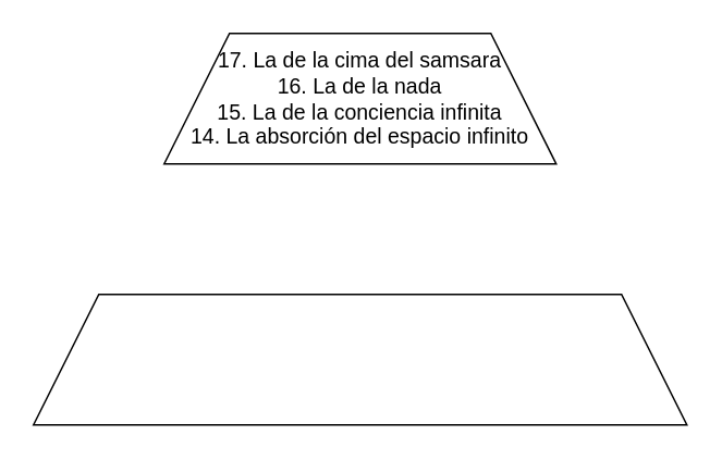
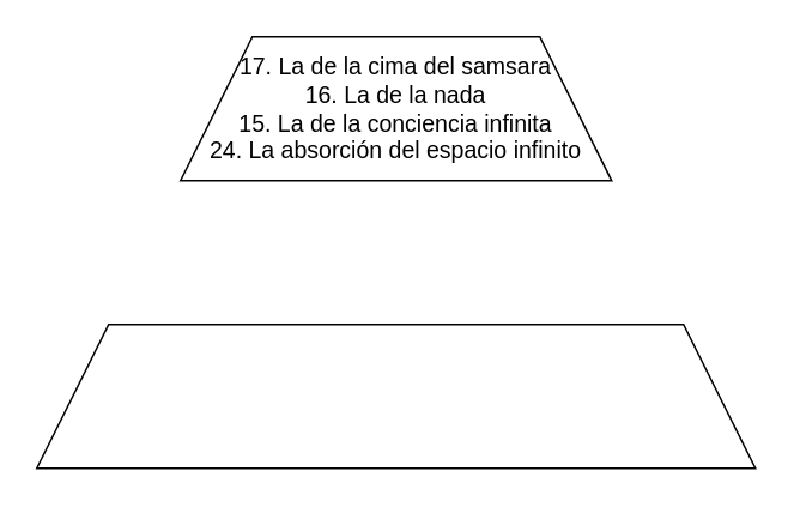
- <mxCell id="2" value="&lt;span id=&quot;docs-internal-guid-6068b490-7fff-d5da-a51e-816e211b8d6c&quot; style=&quot;font-size: 13px;&quot;&gt;&lt;div style=&quot;font-size: 13px;&quot;&gt;&lt;/div&gt;&lt;font face=&quot;Arial, sans-serif&quot; style=&quot;font-size: 13px;&quot;&gt;&lt;span style=&quot;font-size: 13px;&quot;&gt;17. La de la cima del samsara&lt;br style=&quot;font-size: 13px;&quot;&gt;16.&amp;nbsp;&lt;/span&gt;&lt;/font&gt;&lt;span style=&quot;font-family: arial, sans-serif; font-size: 13px;&quot;&gt;La de la nada&lt;br style=&quot;font-size: 13px;&quot;&gt;&lt;/span&gt;&lt;font face=&quot;Arial, sans-serif&quot; style=&quot;font-size: 13px;&quot;&gt;&lt;span style=&quot;font-size: 13px;&quot;&gt;15.&amp;nbsp;&lt;/span&gt;&lt;/font&gt;&lt;span style=&quot;font-size: 13px;&quot;&gt;&lt;font face=&quot;Arial, sans-serif&quot; style=&quot;font-size: 13px;&quot;&gt;La de la conciencia infinita&lt;br style=&quot;font-size: 13px;&quot;&gt;&lt;/font&gt;&lt;/span&gt;&lt;span style=&quot;background-color: transparent; font-size: 13px; font-family: arial, sans-serif;&quot;&gt;14. La absorción del espacio infinito&lt;br style=&quot;font-size: 13px;&quot;&gt;&lt;/span&gt;&lt;/span&gt;" style="shape=trapezoid;perimeter=trapezoidPerimeter;whiteSpace=wrap;html=1;fixedSize=1;size=40;fontSize=13;" vertex="1" parent="1"><mxGeometry x="100" y="20" width="240" height="80" as="geometry" /></mxCell>
+ <mxCell id="2" value="&lt;span id=&quot;docs-internal-guid-6068b490-7fff-d5da-a51e-816e211b8d6c&quot; style=&quot;font-size: 13px;&quot;&gt;&lt;div style=&quot;font-size: 13px;&quot;&gt;&lt;/div&gt;&lt;font face=&quot;Arial, sans-serif&quot; style=&quot;font-size: 13px;&quot;&gt;&lt;span style=&quot;font-size: 13px;&quot;&gt;17. La de la cima del samsara&lt;br style=&quot;font-size: 13px;&quot;&gt;16.&amp;nbsp;&lt;/span&gt;&lt;/font&gt;&lt;span style=&quot;font-family: arial, sans-serif; font-size: 13px;&quot;&gt;La de la nada&lt;br style=&quot;font-size: 13px;&quot;&gt;&lt;/span&gt;&lt;font face=&quot;Arial, sans-serif&quot; style=&quot;font-size: 13px;&quot;&gt;&lt;span style=&quot;font-size: 13px;&quot;&gt;15.&amp;nbsp;&lt;/span&gt;&lt;/font&gt;&lt;span style=&quot;font-size: 13px;&quot;&gt;&lt;font face=&quot;Arial, sans-serif&quot; style=&quot;font-size: 13px;&quot;&gt;La de la conciencia infinita&lt;br style=&quot;font-size: 13px;&quot;&gt;&lt;/font&gt;&lt;/span&gt;&lt;span style=&quot;background-color: transparent; font-size: 13px; font-family: arial, sans-serif;&quot;&gt;24. La absorción del espacio infinito&lt;br style=&quot;font-size: 13px;&quot;&gt;&lt;/span&gt;&lt;/span&gt;" style="shape=trapezoid;perimeter=trapezoidPerimeter;whiteSpace=wrap;html=1;fixedSize=1;size=40;fontSize=13;" vertex="1" parent="1"><mxGeometry x="100" y="20" width="240" height="80" as="geometry" /></mxCell>
